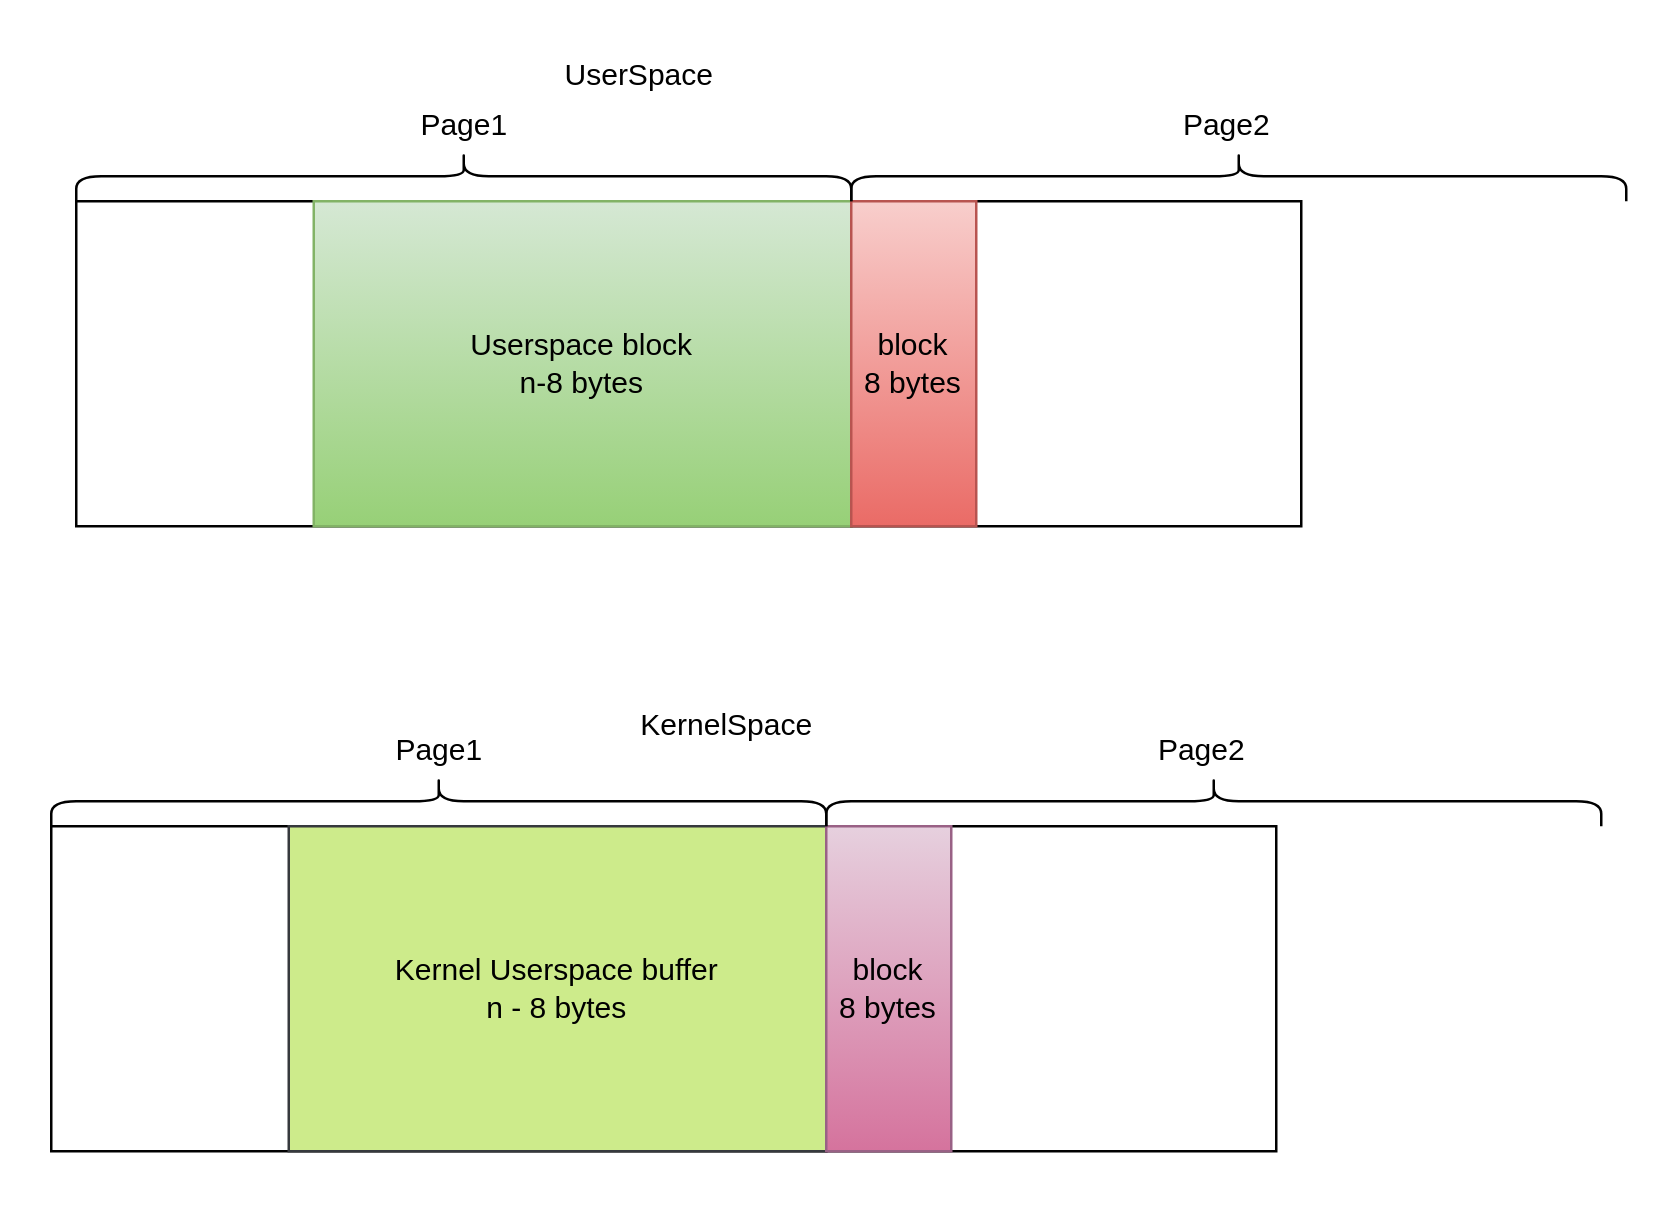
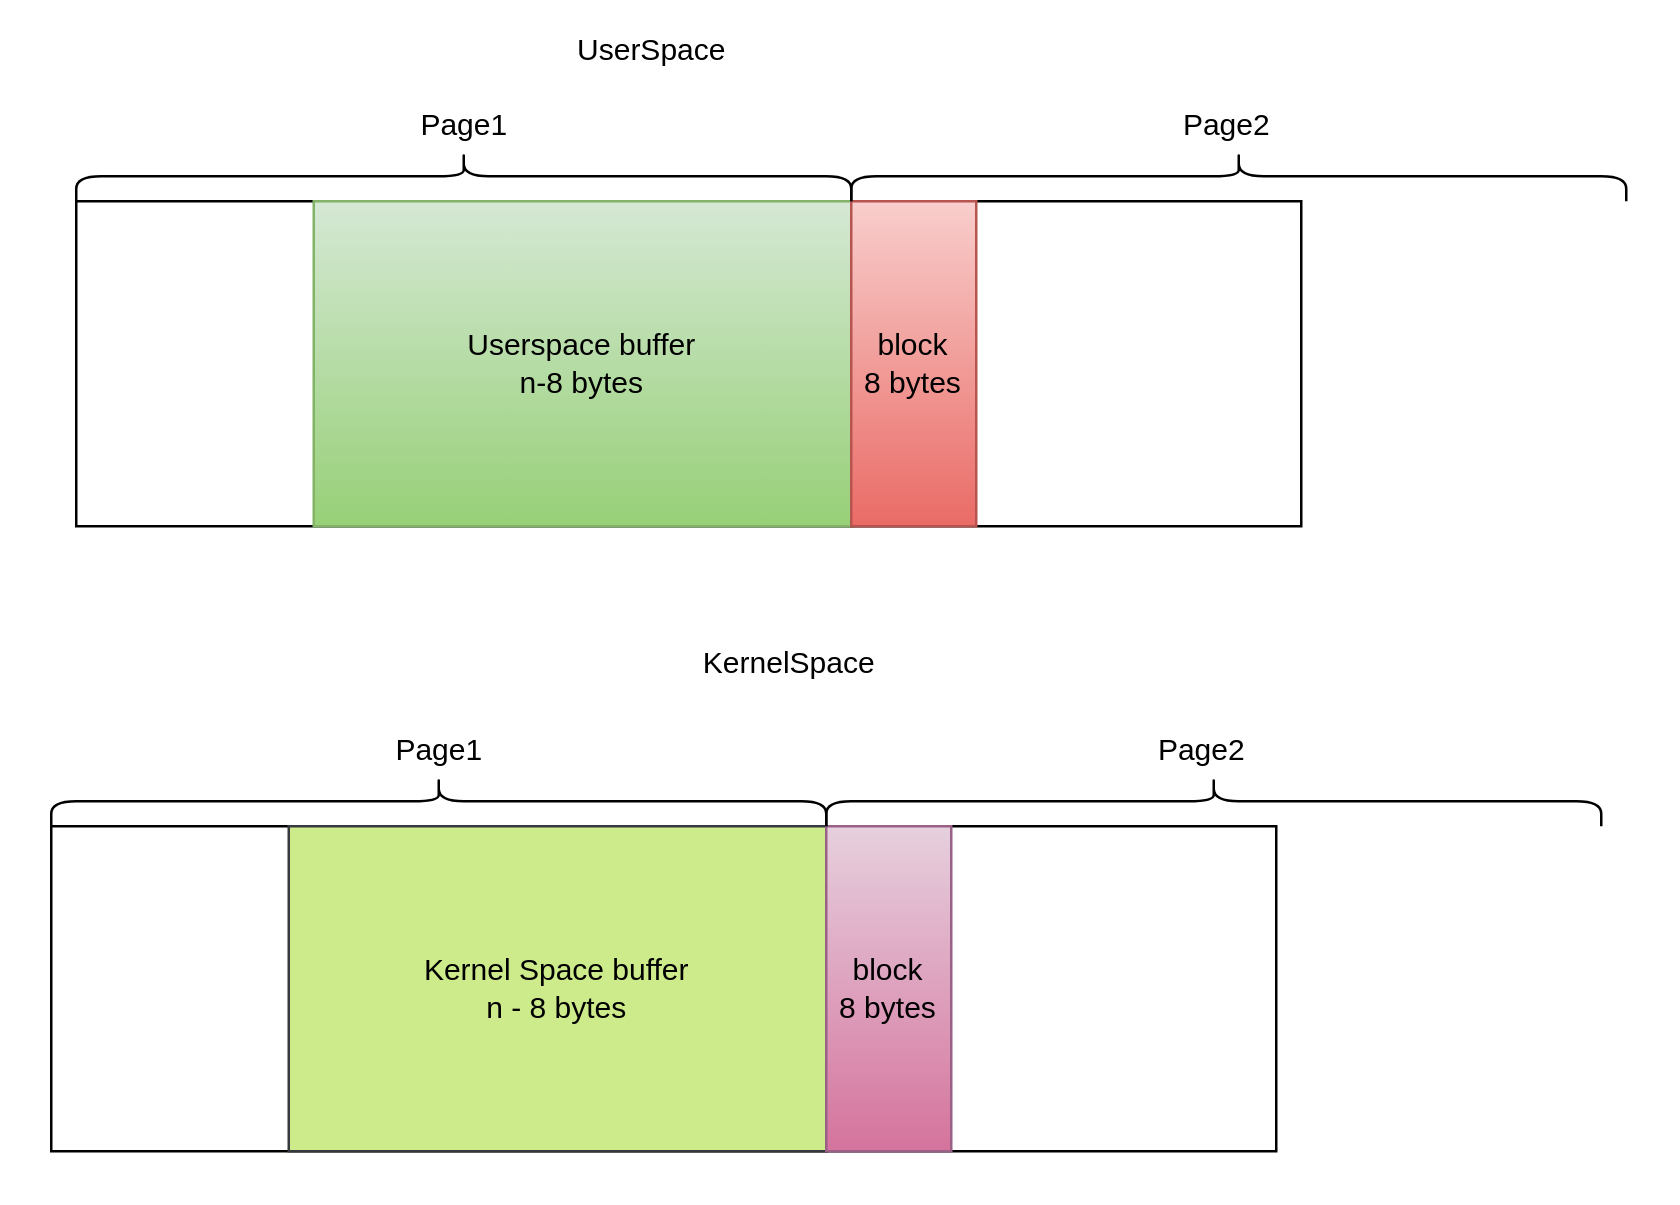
- <mxCell id="6" value="UserSpace" style="text;html=1;align=center;verticalAlign=middle;resizable=0;points=[];autosize=1;strokeColor=none;fillColor=none;" vertex="1" parent="1"><mxGeometry x="220" y="20" width="70" height="20" as="geometry" /></mxCell>
+ <mxCell id="6" value="UserSpace" style="text;html=1;align=center;verticalAlign=middle;resizable=0;points=[];autosize=1;strokeColor=none;fillColor=none;" vertex="1" parent="1"><mxGeometry x="225" y="10" width="70" height="20" as="geometry" /></mxCell>
- <mxCell id="4" value="Userspace block&lt;br&gt;n-8 bytes" style="rounded=0;whiteSpace=wrap;html=1;fillColor=#d5e8d4;strokeColor=#82b366;gradientColor=#97d077;" vertex="1" parent="1"><mxGeometry x="125" y="80" width="215" height="130" as="geometry" /></mxCell>
+ <mxCell id="4" value="Userspace buffer&lt;br&gt;n-8 bytes" style="rounded=0;whiteSpace=wrap;html=1;fillColor=#d5e8d4;strokeColor=#82b366;gradientColor=#97d077;" vertex="1" parent="1"><mxGeometry x="125" y="80" width="215" height="130" as="geometry" /></mxCell>
- <mxCell id="11" value="KernelSpace" style="text;html=1;align=center;verticalAlign=middle;resizable=0;points=[];autosize=1;strokeColor=none;fillColor=none;" vertex="1" parent="1"><mxGeometry x="250" y="280" width="80" height="20" as="geometry" /></mxCell>
+ <mxCell id="11" value="KernelSpace" style="text;html=1;align=center;verticalAlign=middle;resizable=0;points=[];autosize=1;strokeColor=none;fillColor=none;" vertex="1" parent="1"><mxGeometry x="275" y="255" width="80" height="20" as="geometry" /></mxCell>
- <mxCell id="9" value="Kernel Userspace buffer&lt;br&gt;n - 8 bytes" style="rounded=0;whiteSpace=wrap;html=1;fillColor=#cdeb8b;strokeColor=#36393d;" vertex="1" parent="1"><mxGeometry x="115" y="330" width="215" height="130" as="geometry" /></mxCell>
+ <mxCell id="9" value="Kernel Space buffer&lt;br&gt;n - 8 bytes" style="rounded=0;whiteSpace=wrap;html=1;fillColor=#cdeb8b;strokeColor=#36393d;" vertex="1" parent="1"><mxGeometry x="115" y="330" width="215" height="130" as="geometry" /></mxCell>
